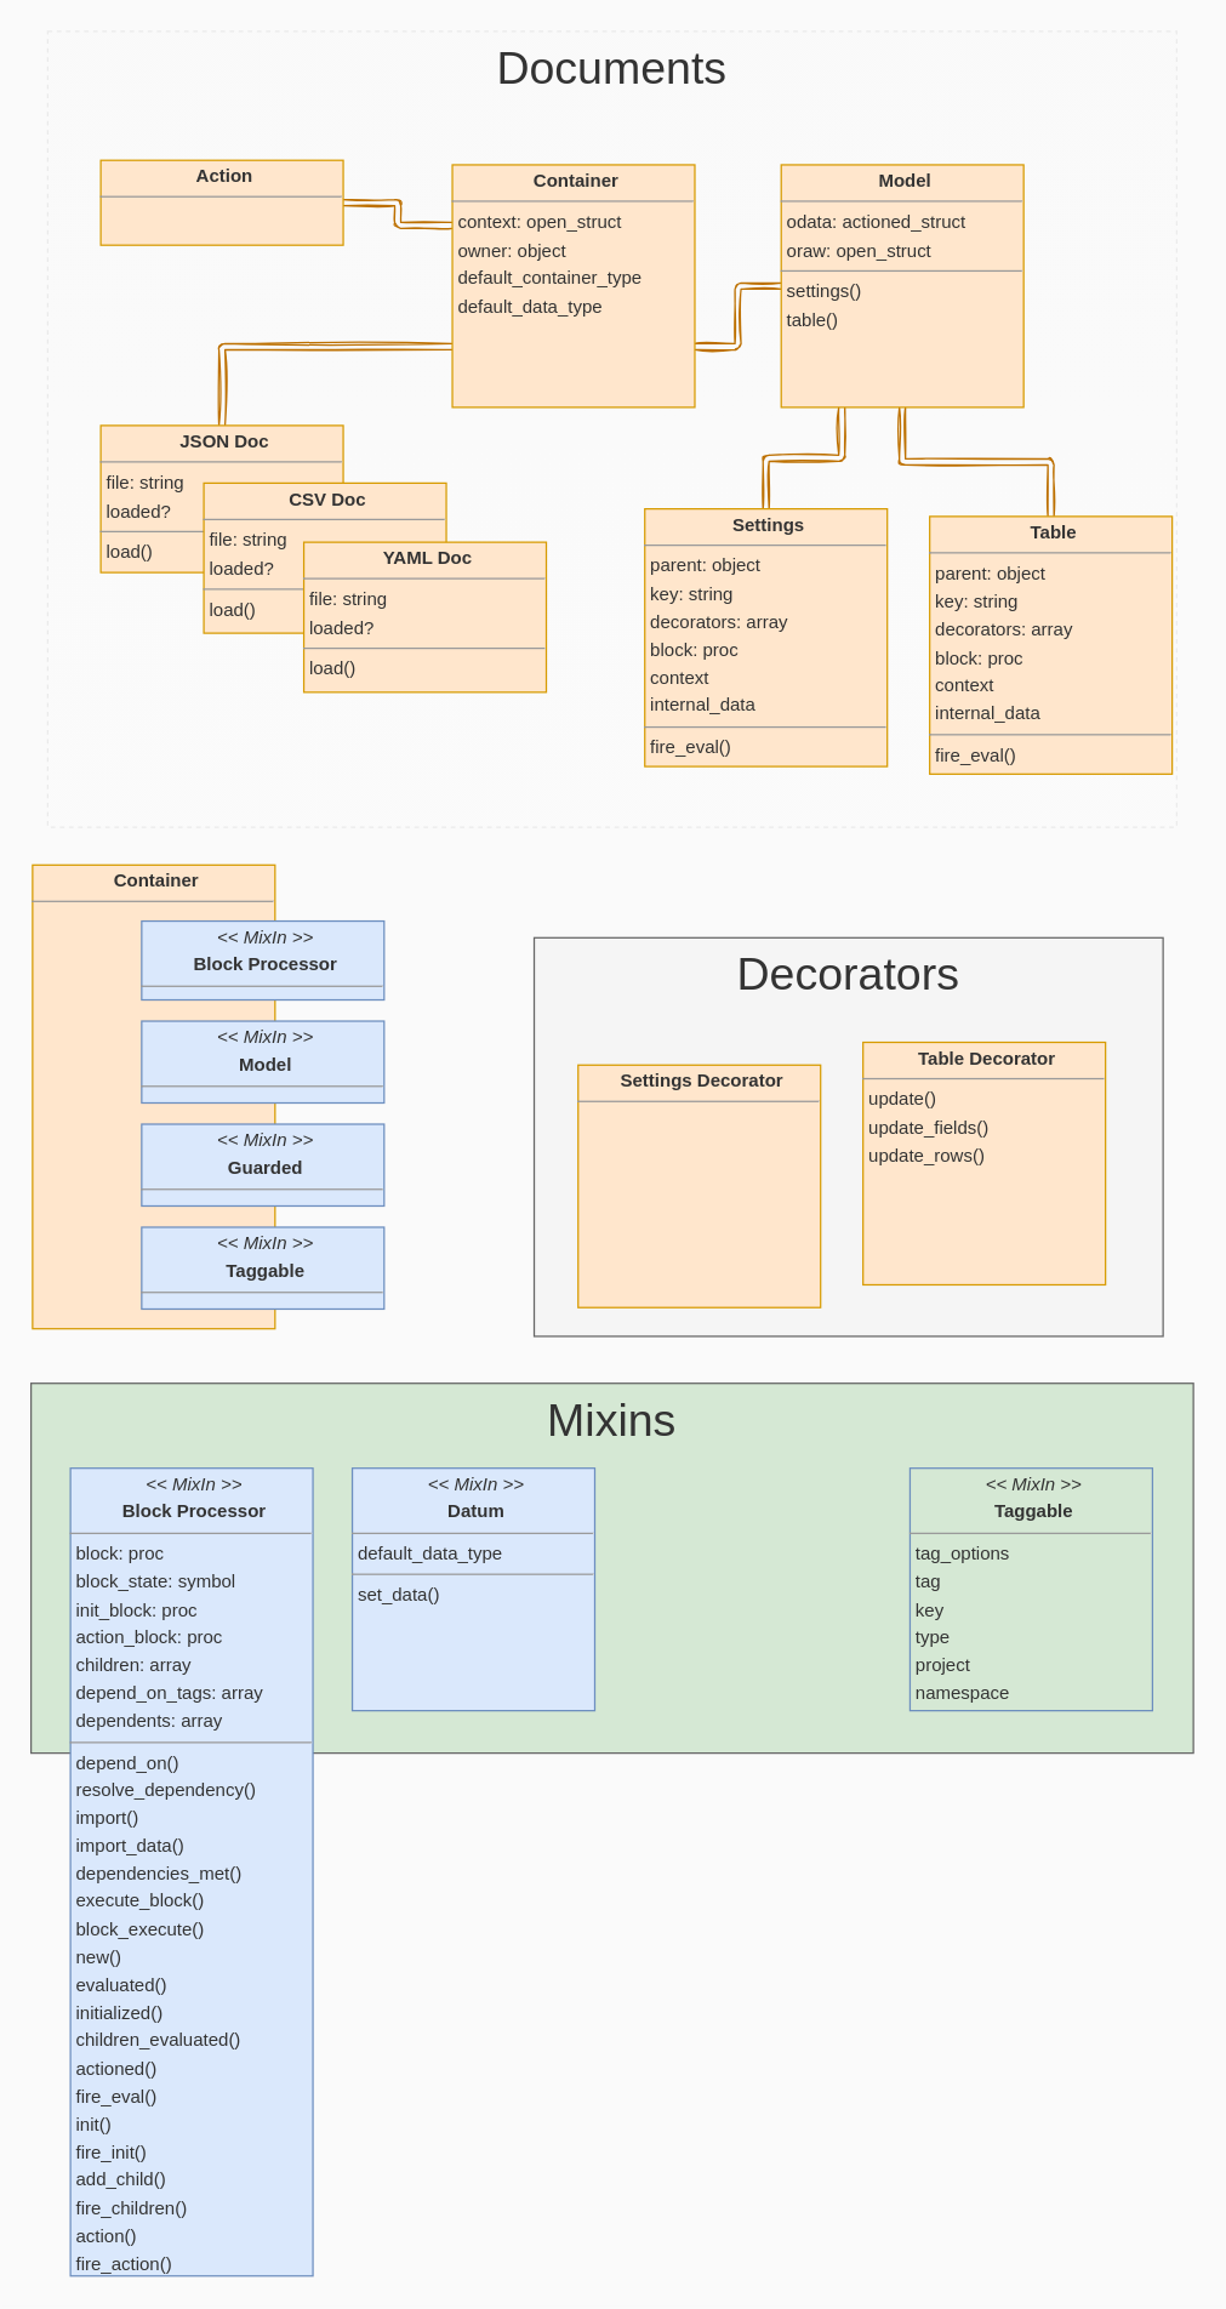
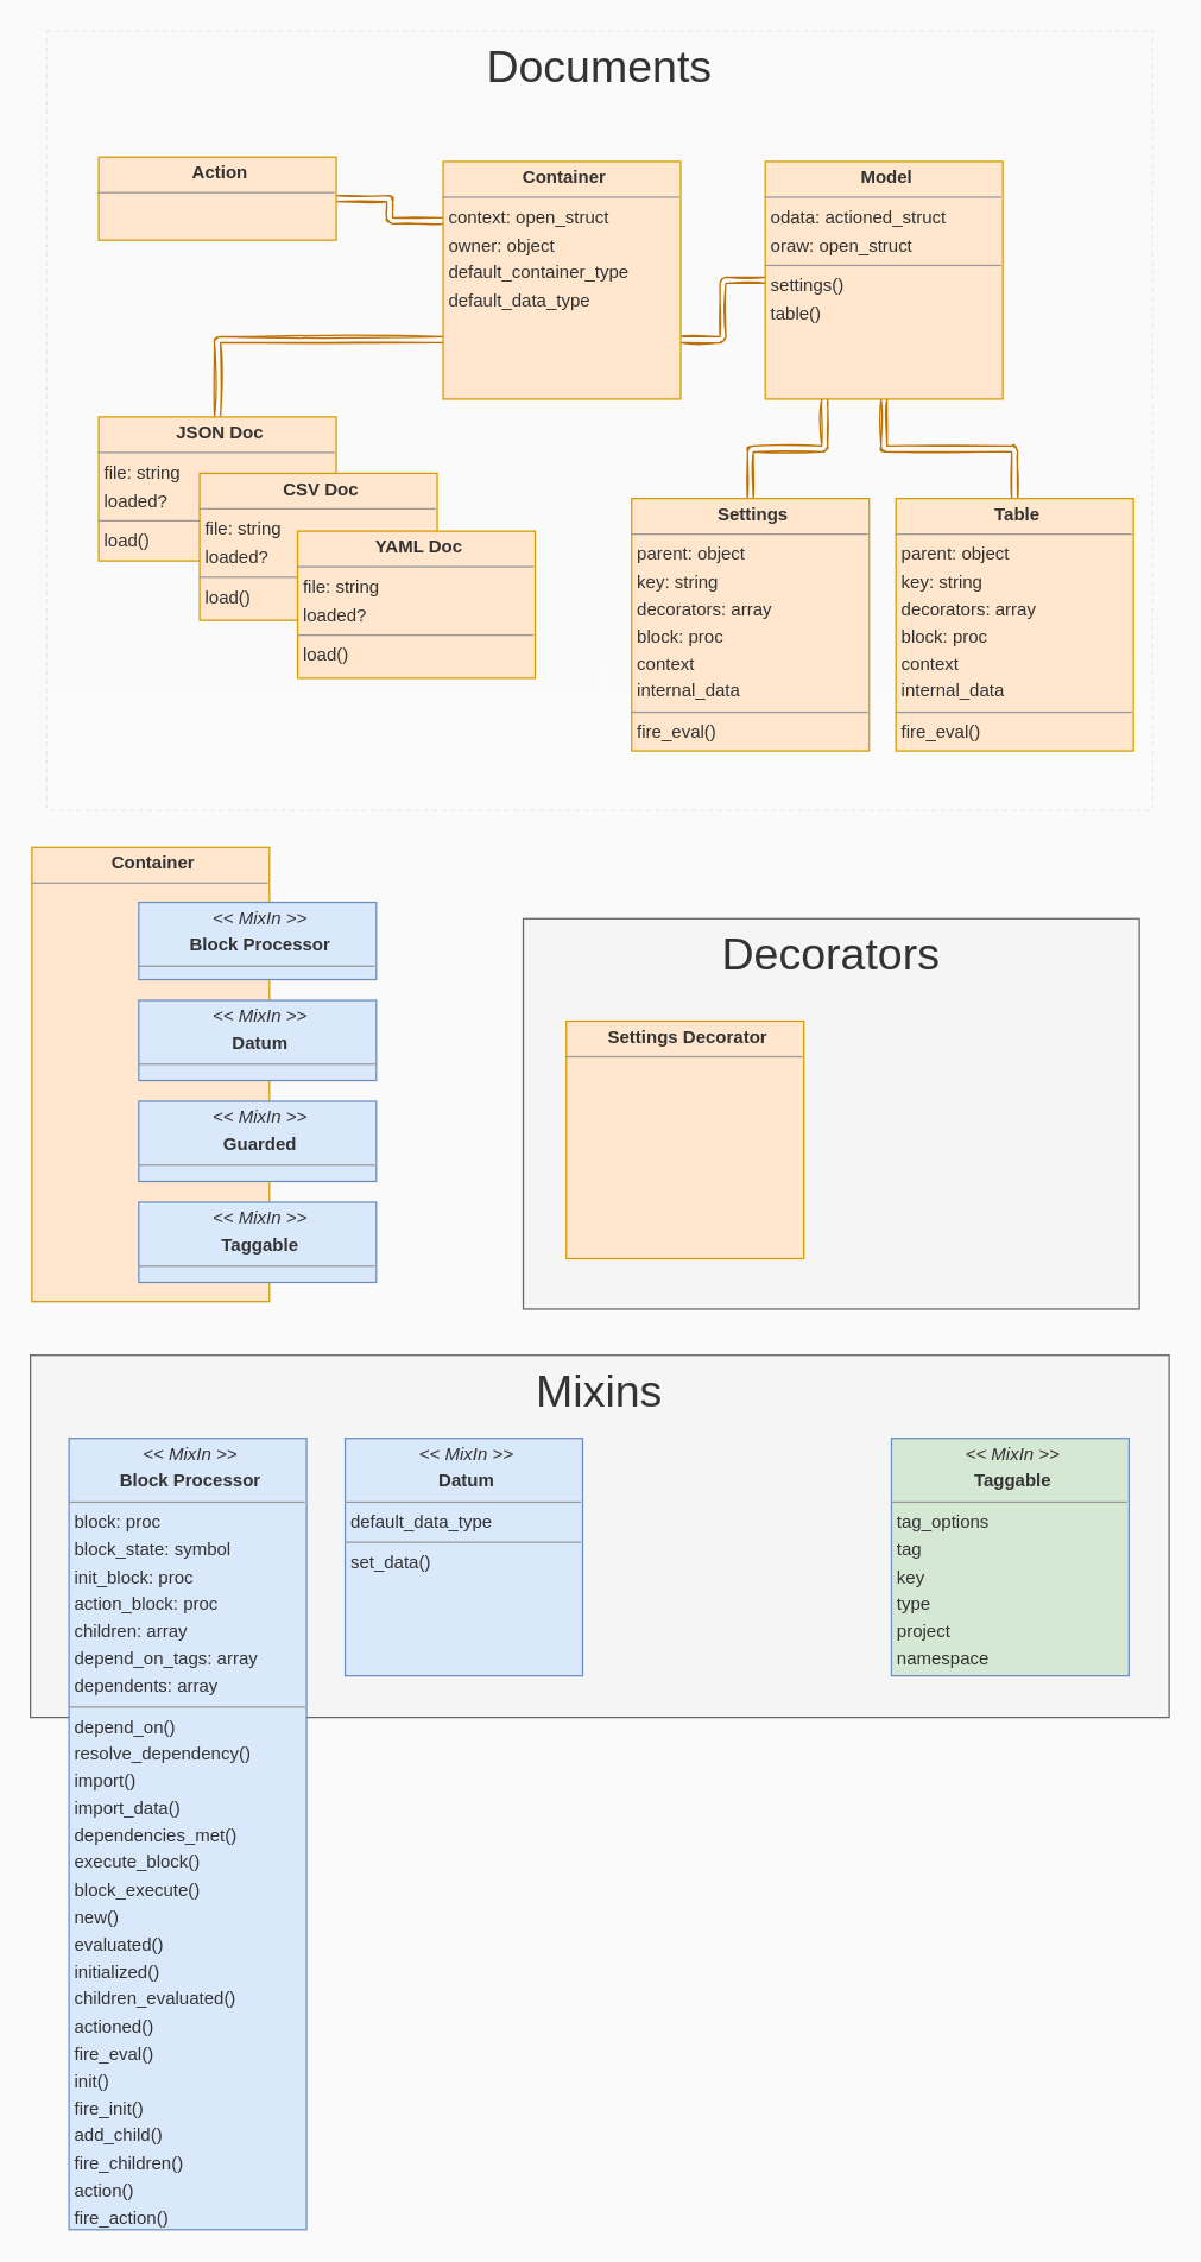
- <mxCell id="26" value="&lt;p style=&quot;margin:0px;margin-left:4px;margin-top:4px;text-align:center&quot;&gt;&lt;b&gt;Table&lt;/b&gt;&lt;/p&gt;&lt;hr size=&quot;1&quot;/&gt;&lt;p style=&quot;margin:0px;margin-left:4px;margin-top:4px&quot;&gt;parent: object&lt;/p&gt;&lt;p style=&quot;margin:0px;margin-left:4px;margin-top:4px&quot;&gt;key: string&lt;/p&gt;&lt;p style=&quot;margin:0px;margin-left:4px;margin-top:4px&quot;&gt;decorators: array&lt;/p&gt;&lt;p style=&quot;margin:0px;margin-left:4px;margin-top:4px&quot;&gt;block: proc&lt;/p&gt;&lt;p style=&quot;margin:0px;margin-left:4px;margin-top:4px&quot;&gt;context&lt;/p&gt;&lt;p style=&quot;margin:0px;margin-left:4px;margin-top:4px&quot;&gt;internal_data&lt;/p&gt;&lt;hr size=&quot;1&quot;/&gt;&lt;p style=&quot;margin:0px;margin-left:4px;margin-top:4px&quot;&gt;fire_eval()&lt;/p&gt;" style="whiteSpace=wrap;html=1;rounded=0;fillColor=#ffe6cc;strokeColor=#d79b00;fontColor=#333333;align=left;overflow=fill;fontSize=12;fontFamily=Helvetica" parent="1" vertex="1"><mxGeometry x="613" y="340" width="160" height="170" as="geometry" /></mxCell>
+ <mxCell id="26" value="&lt;p style=&quot;margin:0px;margin-left:4px;margin-top:4px;text-align:center&quot;&gt;&lt;b&gt;Table&lt;/b&gt;&lt;/p&gt;&lt;hr size=&quot;1&quot;/&gt;&lt;p style=&quot;margin:0px;margin-left:4px;margin-top:4px&quot;&gt;parent: object&lt;/p&gt;&lt;p style=&quot;margin:0px;margin-left:4px;margin-top:4px&quot;&gt;key: string&lt;/p&gt;&lt;p style=&quot;margin:0px;margin-left:4px;margin-top:4px&quot;&gt;decorators: array&lt;/p&gt;&lt;p style=&quot;margin:0px;margin-left:4px;margin-top:4px&quot;&gt;block: proc&lt;/p&gt;&lt;p style=&quot;margin:0px;margin-left:4px;margin-top:4px&quot;&gt;context&lt;/p&gt;&lt;p style=&quot;margin:0px;margin-left:4px;margin-top:4px&quot;&gt;internal_data&lt;/p&gt;&lt;hr size=&quot;1&quot;/&gt;&lt;p style=&quot;margin:0px;margin-left:4px;margin-top:4px&quot;&gt;fire_eval()&lt;/p&gt;" style="whiteSpace=wrap;html=1;rounded=0;fillColor=#ffe6cc;strokeColor=#d79b00;fontColor=#333333;align=left;overflow=fill;fontSize=12;fontFamily=Helvetica" parent="1" vertex="1"><mxGeometry x="603" y="335" width="160" height="170" as="geometry" /></mxCell>
- <mxCell id="9" value="&lt;p style=&quot;margin:0px;margin-left:4px;margin-top:4px;text-align:center&quot;&gt;&lt;i&gt;&amp;lt;&amp;lt; MixIn &amp;gt;&amp;gt;&lt;/i&gt;&lt;/p&gt;&lt;p style=&quot;margin:0px;margin-left:4px;margin-top:4px;text-align:center&quot;&gt;&lt;b&gt;Model&lt;/b&gt;&lt;/p&gt;&lt;hr size=&quot;1&quot;/&gt;" style="whiteSpace=wrap;html=1;rounded=0;fillColor=#dae8fc;strokeColor=#6c8ebf;fontColor=#333333;align=left;overflow=fill;fontSize=12;fontFamily=Helvetica" parent="6" vertex="1"><mxGeometry x="72" y="103" width="160" height="54" as="geometry" /></mxCell>
+ <mxCell id="9" value="&lt;p style=&quot;margin:0px;margin-left:4px;margin-top:4px;text-align:center&quot;&gt;&lt;i&gt;&amp;lt;&amp;lt; MixIn &amp;gt;&amp;gt;&lt;/i&gt;&lt;/p&gt;&lt;p style=&quot;margin:0px;margin-left:4px;margin-top:4px;text-align:center&quot;&gt;&lt;b&gt;Datum&lt;/b&gt;&lt;/p&gt;&lt;hr size=&quot;1&quot;/&gt;" style="whiteSpace=wrap;html=1;rounded=0;fillColor=#dae8fc;strokeColor=#6c8ebf;fontColor=#333333;align=left;overflow=fill;fontSize=12;fontFamily=Helvetica" parent="6" vertex="1"><mxGeometry x="72" y="103" width="160" height="54" as="geometry" /></mxCell>
- <mxCell id="5" value="&lt;p style=&quot;margin:0px;margin-left:4px;margin-top:4px;text-align:center&quot;&gt;&lt;b&gt;Table Decorator&lt;/b&gt;&lt;/p&gt;&lt;hr size=&quot;1&quot;/&gt;&lt;p style=&quot;margin:0px;margin-left:4px;margin-top:4px&quot;&gt;update()&lt;/p&gt;&lt;p style=&quot;margin:0px;margin-left:4px;margin-top:4px&quot;&gt;update_fields()&lt;/p&gt;&lt;p style=&quot;margin:0px;margin-left:4px;margin-top:4px&quot;&gt;update_rows()&lt;/p&gt;" style="whiteSpace=wrap;html=1;rounded=0;fillColor=#ffe6cc;strokeColor=#d79b00;fontColor=#333333;align=left;overflow=fill;fontSize=12;fontFamily=Helvetica" parent="2" vertex="1"><mxGeometry x="217" y="69" width="160" height="160" as="geometry" /></mxCell>
- <mxCell id="4" value="&lt;p style=&quot;margin:0px;margin-left:4px;margin-top:4px;text-align:center&quot;&gt;&lt;b&gt;Settings Decorator&lt;/b&gt;&lt;/p&gt;&lt;hr size=&quot;1&quot;/&gt;" style="whiteSpace=wrap;html=1;rounded=0;fillColor=#ffe6cc;strokeColor=#d79b00;fontColor=#333333;align=left;overflow=fill;fontSize=12;fontFamily=Helvetica" parent="2" vertex="1"><mxGeometry x="29" y="84" width="160" height="160" as="geometry" /></mxCell>
+ <mxCell id="4" value="&lt;p style=&quot;margin:0px;margin-left:4px;margin-top:4px;text-align:center&quot;&gt;&lt;b&gt;Settings Decorator&lt;/b&gt;&lt;/p&gt;&lt;hr size=&quot;1&quot;/&gt;" style="whiteSpace=wrap;html=1;rounded=0;fillColor=#ffe6cc;strokeColor=#d79b00;fontColor=#333333;align=left;overflow=fill;fontSize=12;fontFamily=Helvetica" parent="2" vertex="1"><mxGeometry x="29" y="69" width="160" height="160" as="geometry" /></mxCell>
- <mxCell id="12" value="Mixins" style="whiteSpace=wrap;html=1;rounded=0;fillColor=#d5e8d4;strokeColor=#666666;fontColor=#333333;verticalAlign=top;fontSize=30;" parent="1" vertex="1"><mxGeometry x="20" y="912" width="767" height="244" as="geometry" /></mxCell>
+ <mxCell id="12" value="Mixins" style="whiteSpace=wrap;html=1;rounded=0;fillColor=#f5f5f5;strokeColor=#666666;fontColor=#333333;verticalAlign=top;fontSize=30;" parent="1" vertex="1"><mxGeometry x="20" y="912" width="767" height="244" as="geometry" /></mxCell>
